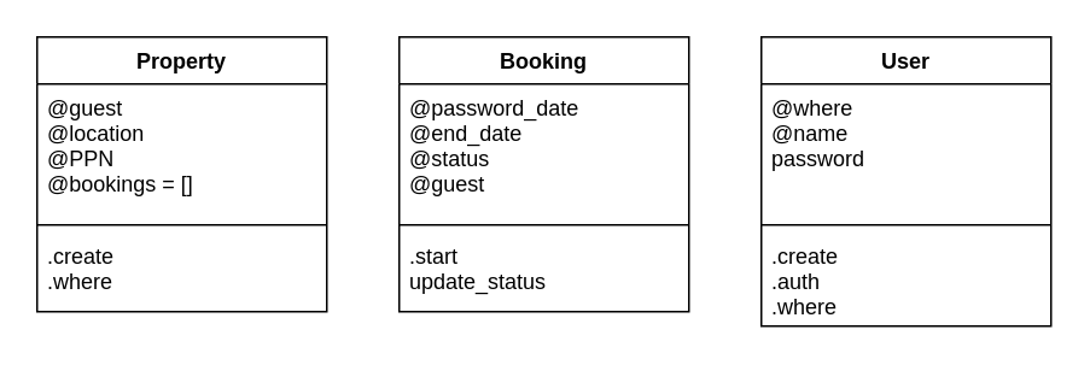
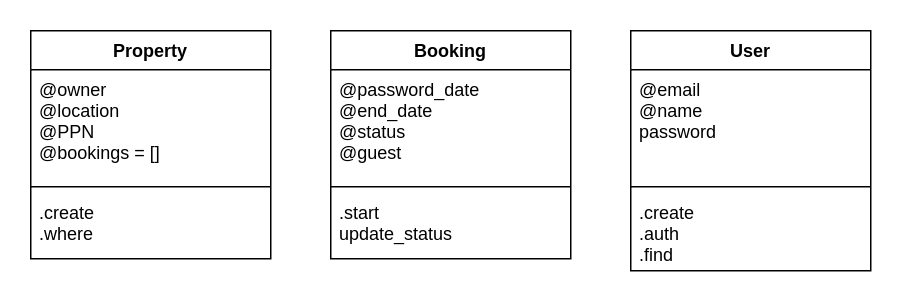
- <mxCell id="3" value="@guest&#10;@location&#10;@PPN&#10;@bookings = []" style="text;strokeColor=none;fillColor=none;align=left;verticalAlign=top;spacingLeft=4;spacingRight=4;overflow=hidden;rotatable=0;points=[[0,0.5],[1,0.5]];portConstraint=eastwest;" vertex="1" parent="2"><mxGeometry y="26" width="160" height="74" as="geometry" /></mxCell>
+ <mxCell id="3" value="@owner&#10;@location&#10;@PPN&#10;@bookings = []" style="text;strokeColor=none;fillColor=none;align=left;verticalAlign=top;spacingLeft=4;spacingRight=4;overflow=hidden;rotatable=0;points=[[0,0.5],[1,0.5]];portConstraint=eastwest;" vertex="1" parent="2"><mxGeometry y="26" width="160" height="74" as="geometry" /></mxCell>
- <mxCell id="11" value="@where&#10;@name&#10;password" style="text;strokeColor=none;fillColor=none;align=left;verticalAlign=top;spacingLeft=4;spacingRight=4;overflow=hidden;rotatable=0;points=[[0,0.5],[1,0.5]];portConstraint=eastwest;" vertex="1" parent="10"><mxGeometry y="26" width="160" height="74" as="geometry" /></mxCell>
+ <mxCell id="11" value="@email&#10;@name&#10;password" style="text;strokeColor=none;fillColor=none;align=left;verticalAlign=top;spacingLeft=4;spacingRight=4;overflow=hidden;rotatable=0;points=[[0,0.5],[1,0.5]];portConstraint=eastwest;" vertex="1" parent="10"><mxGeometry y="26" width="160" height="74" as="geometry" /></mxCell>
- <mxCell id="13" value=".create&#10;.auth&#10;.where" style="text;strokeColor=none;fillColor=none;align=left;verticalAlign=top;spacingLeft=4;spacingRight=4;overflow=hidden;rotatable=0;points=[[0,0.5],[1,0.5]];portConstraint=eastwest;" vertex="1" parent="10"><mxGeometry y="108" width="160" height="52" as="geometry" /></mxCell>
+ <mxCell id="13" value=".create&#10;.auth&#10;.find" style="text;strokeColor=none;fillColor=none;align=left;verticalAlign=top;spacingLeft=4;spacingRight=4;overflow=hidden;rotatable=0;points=[[0,0.5],[1,0.5]];portConstraint=eastwest;" vertex="1" parent="10"><mxGeometry y="108" width="160" height="52" as="geometry" /></mxCell>
